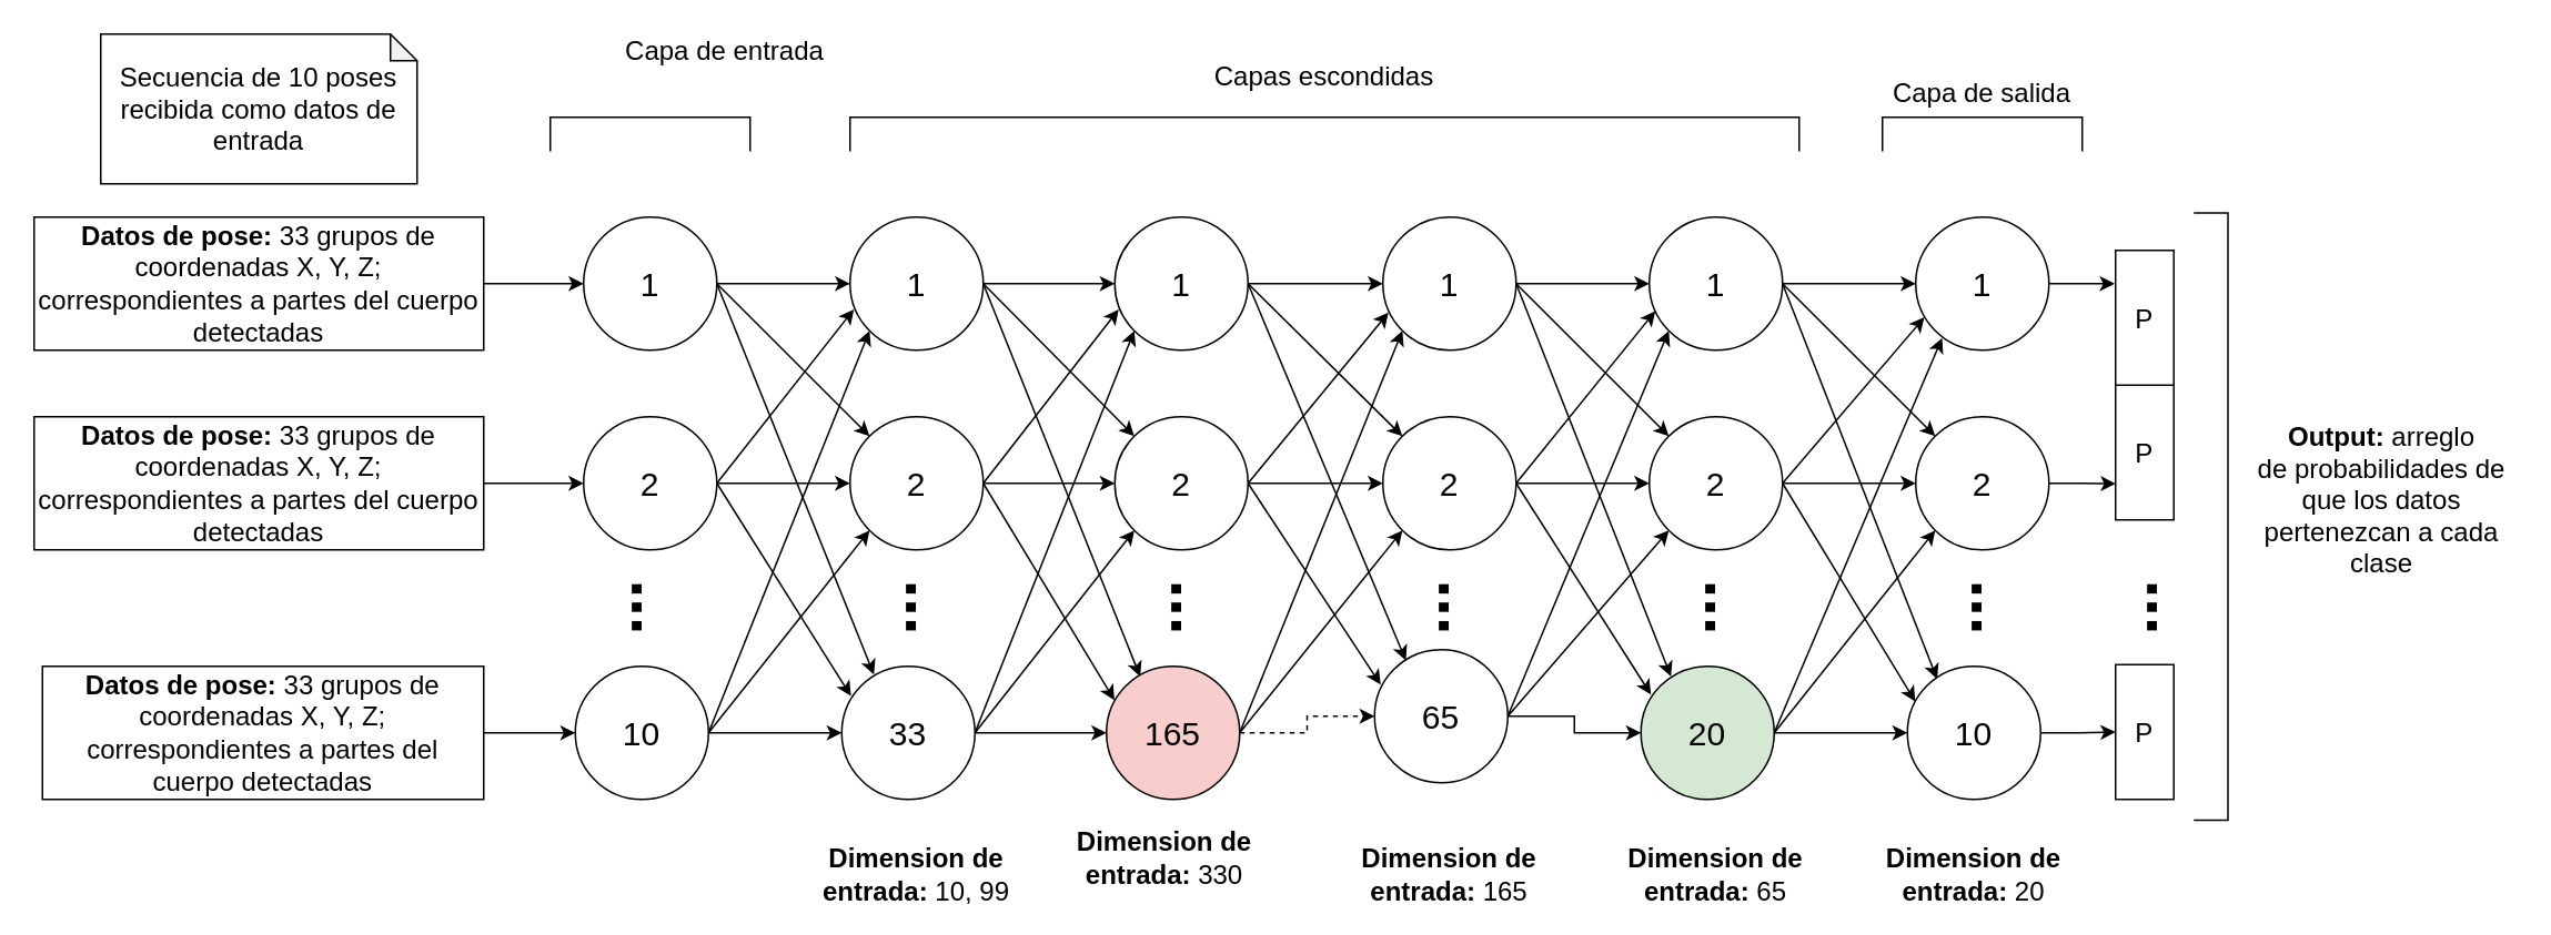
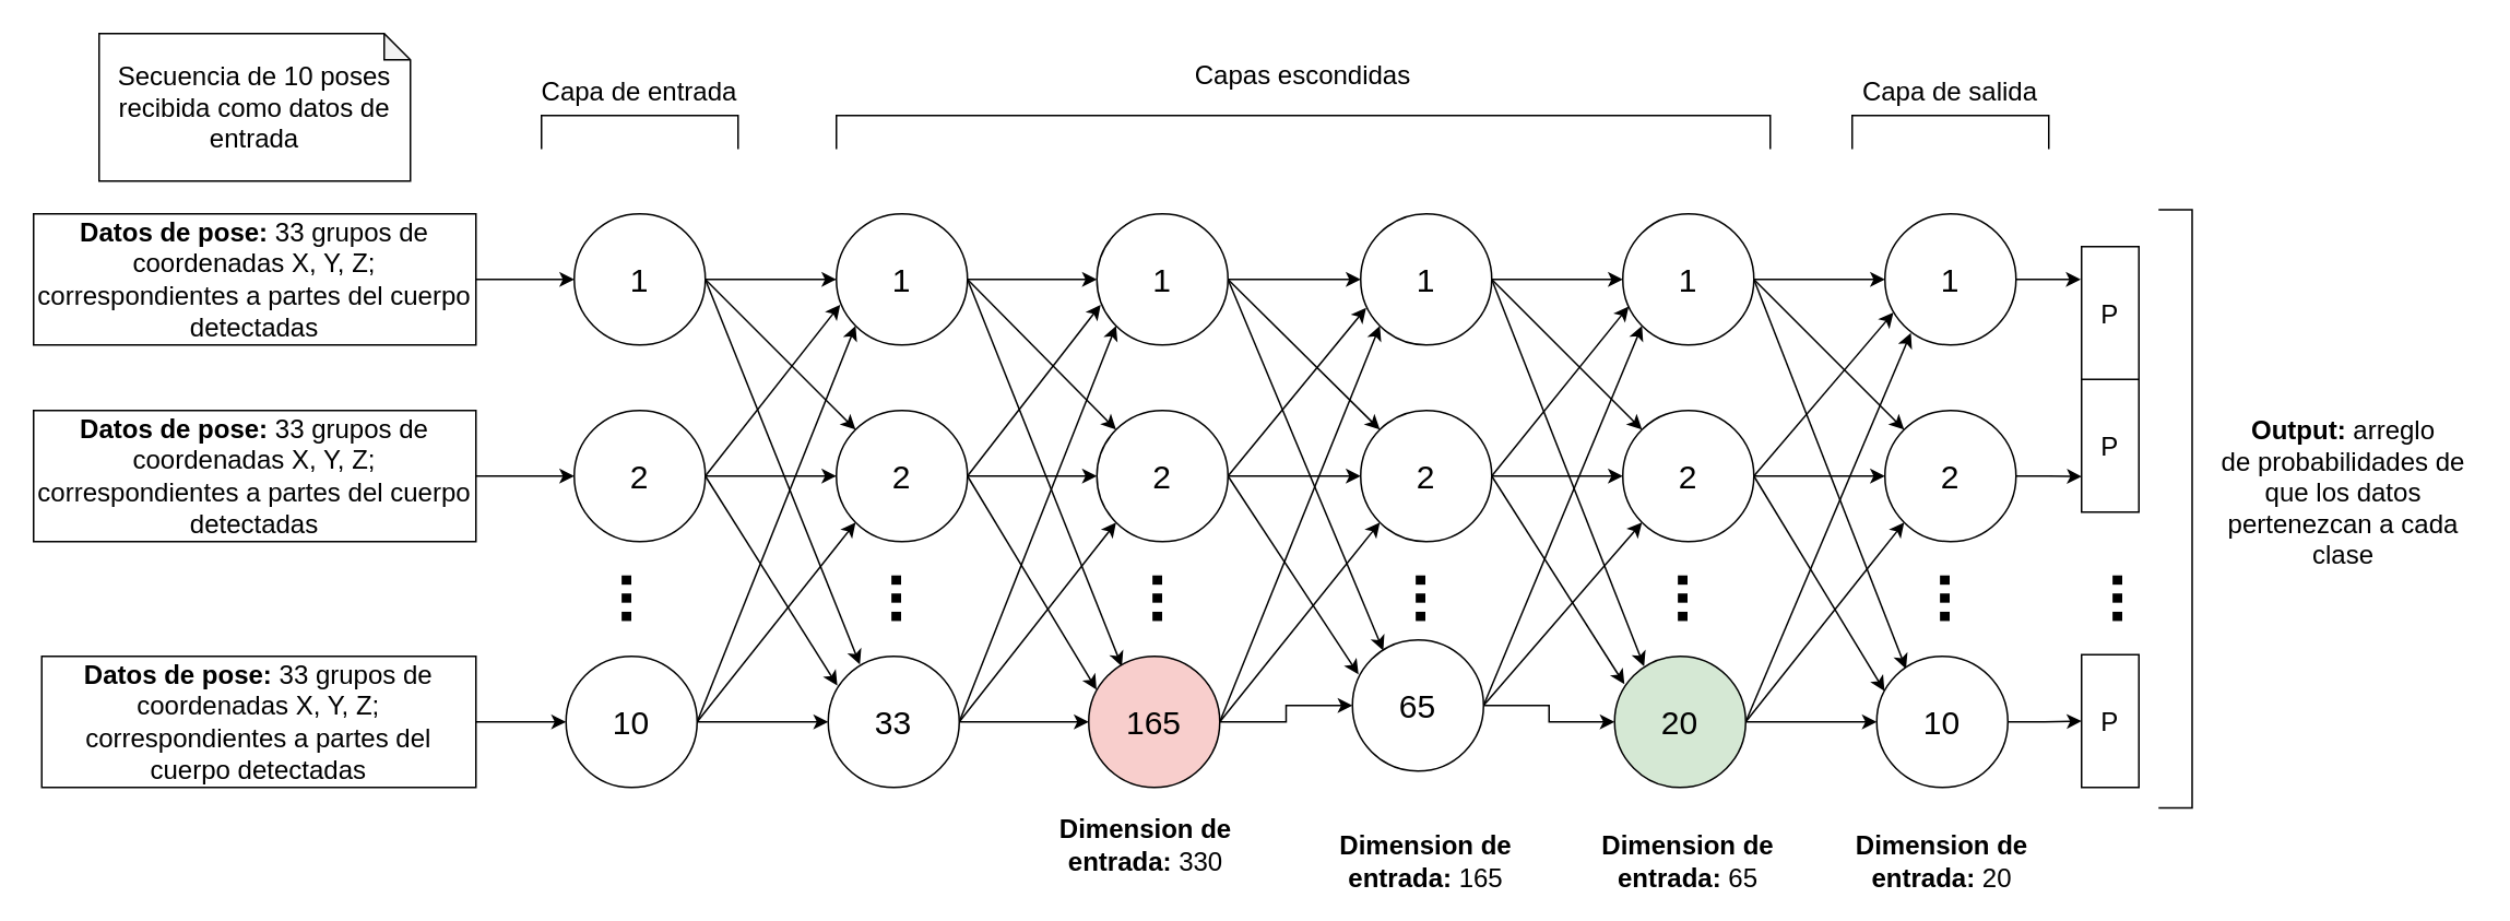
- <mxCell id="16" value="&lt;font style=&quot;font-size: 16px;&quot;&gt;Capa de entrada&lt;/font&gt;" style="text;html=1;strokeColor=none;fillColor=none;align=center;verticalAlign=middle;whiteSpace=wrap;rounded=0;" vertex="1" parent="1"><mxGeometry x="365" y="15" width="140" height="30" as="geometry" /></mxCell>
+ <mxCell id="16" value="&lt;font style=&quot;font-size: 16px;&quot;&gt;Capa de entrada&lt;/font&gt;" style="text;html=1;strokeColor=none;fillColor=none;align=center;verticalAlign=middle;whiteSpace=wrap;rounded=0;" vertex="1" parent="1"><mxGeometry x="320" y="40" width="140" height="30" as="geometry" /></mxCell>
- <mxCell id="48" style="edgeStyle=orthogonalEdgeStyle;rounded=0;orthogonalLoop=1;jettySize=auto;html=1;exitX=1;exitY=0.5;exitDx=0;exitDy=0;entryX=0;entryY=0.5;entryDx=0;entryDy=0;dashed=1;" edge="1" parent="1" source="51" target="65"><mxGeometry relative="1" as="geometry" /></mxCell>
+ <mxCell id="48" style="edgeStyle=orthogonalEdgeStyle;rounded=0;orthogonalLoop=1;jettySize=auto;html=1;exitX=1;exitY=0.5;exitDx=0;exitDy=0;entryX=0;entryY=0.5;entryDx=0;entryDy=0;" edge="1" parent="1" source="51" target="65"><mxGeometry relative="1" as="geometry" /></mxCell>
- <mxCell id="39" value="&lt;font style=&quot;font-size: 16px;&quot;&gt;&lt;b&gt;Dimension de entrada: &lt;/b&gt;10, 99&lt;/font&gt;" style="text;html=1;strokeColor=none;fillColor=none;align=center;verticalAlign=middle;whiteSpace=wrap;rounded=0;" vertex="1" parent="1"><mxGeometry x="480" y="510" width="140" height="30" as="geometry" /></mxCell>
